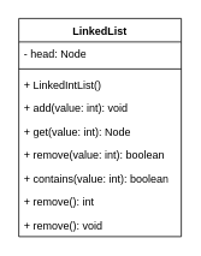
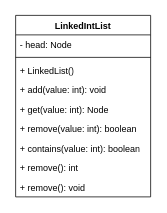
- <mxCell id="2" value="LinkedList" style="swimlane;fontStyle=1;align=center;verticalAlign=top;childLayout=stackLayout;horizontal=1;startSize=26;horizontalStack=0;resizeParent=1;resizeParentMax=0;resizeLast=0;collapsible=1;marginBottom=0;whiteSpace=wrap;html=1;" vertex="1" parent="1"><mxGeometry x="20" y="20" width="180" height="242" as="geometry"><mxRectangle x="334" y="350" width="100" height="30" as="alternateBounds" /></mxGeometry></mxCell>
+ <mxCell id="2" value="LinkedIntList" style="swimlane;fontStyle=1;align=center;verticalAlign=top;childLayout=stackLayout;horizontal=1;startSize=26;horizontalStack=0;resizeParent=1;resizeParentMax=0;resizeLast=0;collapsible=1;marginBottom=0;whiteSpace=wrap;html=1;" vertex="1" parent="1"><mxGeometry x="20" y="20" width="180" height="242" as="geometry"><mxRectangle x="334" y="350" width="100" height="30" as="alternateBounds" /></mxGeometry></mxCell>
- <mxCell id="5" value="+ LinkedIntList()" style="text;strokeColor=none;fillColor=none;align=left;verticalAlign=top;spacingLeft=4;spacingRight=4;overflow=hidden;rotatable=0;points=[[0,0.5],[1,0.5]];portConstraint=eastwest;whiteSpace=wrap;html=1;" vertex="1" parent="2"><mxGeometry y="60" width="180" height="26" as="geometry" /></mxCell>
+ <mxCell id="5" value="+ LinkedList()" style="text;strokeColor=none;fillColor=none;align=left;verticalAlign=top;spacingLeft=4;spacingRight=4;overflow=hidden;rotatable=0;points=[[0,0.5],[1,0.5]];portConstraint=eastwest;whiteSpace=wrap;html=1;" vertex="1" parent="2"><mxGeometry y="60" width="180" height="26" as="geometry" /></mxCell>
